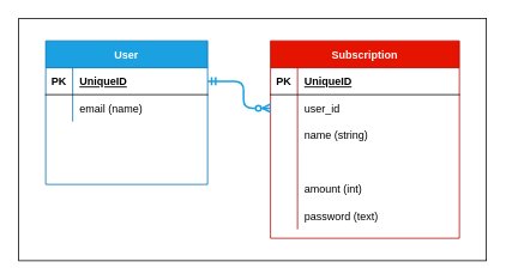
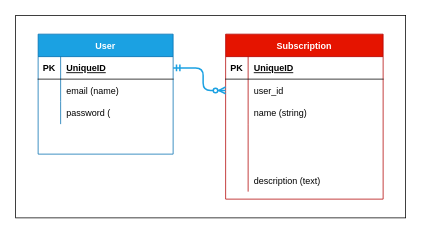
+ <mxCell id="12" value="password (" style="shape=partialRectangle;connectable=0;fillColor=none;top=0;left=0;bottom=0;right=0;align=left;spacingLeft=6;overflow=hidden;" vertex="1" parent="10"><mxGeometry x="30" width="150" height="30" as="geometry" /></mxCell>
- <mxCell id="28" value="amount (int)" style="shape=partialRectangle;connectable=0;fillColor=none;top=0;left=0;bottom=0;right=0;align=left;spacingLeft=6;overflow=hidden;" vertex="1" parent="26"><mxGeometry x="30" width="180" height="30" as="geometry" /></mxCell>
- <mxCell id="31" value="password (text)" style="shape=partialRectangle;connectable=0;fillColor=none;top=0;left=0;bottom=0;right=0;align=left;spacingLeft=6;overflow=hidden;" vertex="1" parent="29"><mxGeometry x="30" width="180" height="30" as="geometry" /></mxCell>
+ <mxCell id="31" value="description (text)" style="shape=partialRectangle;connectable=0;fillColor=none;top=0;left=0;bottom=0;right=0;align=left;spacingLeft=6;overflow=hidden;" vertex="1" parent="29"><mxGeometry x="30" width="180" height="30" as="geometry" /></mxCell>
